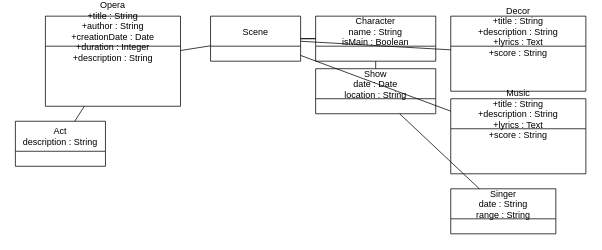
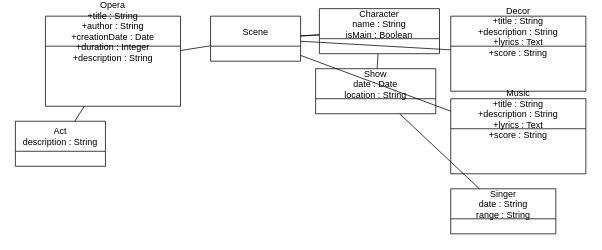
- <mxCell id="5" value="Character&#10;name : String&#10;isMain : Boolean" style="shape=swimlane;" vertex="1" parent="1"><mxGeometry x="420" y="20" width="160" height="60" as="geometry" /></mxCell>
+ <mxCell id="5" value="Character&#10;name : String&#10;isMain : Boolean" style="shape=swimlane;" vertex="1" parent="1"><mxGeometry x="425" y="10" width="160" height="60" as="geometry" /></mxCell>
